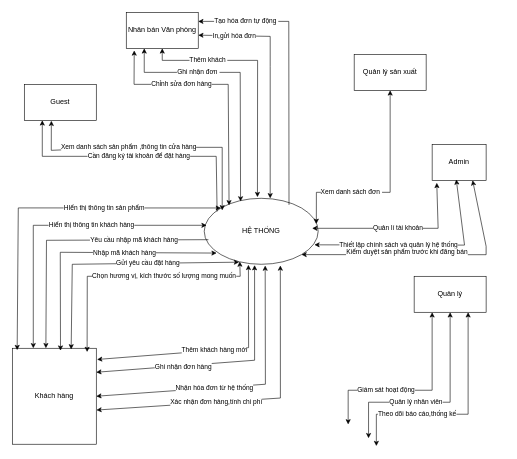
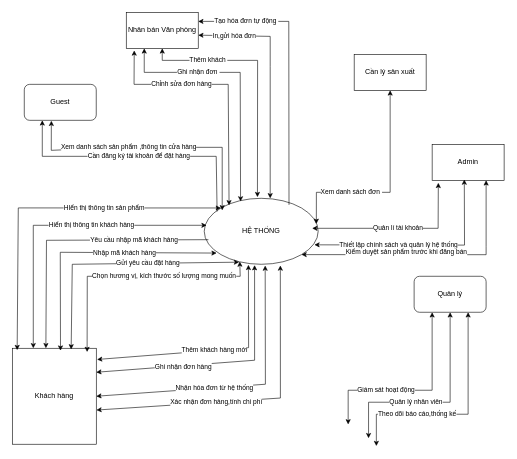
- <mxCell id="5" value="Quản lý sản xuất" style="rounded=0;whiteSpace=wrap;html=1;" vertex="1" parent="1"><mxGeometry x="590" y="90" width="120" height="60" as="geometry" /></mxCell>
+ <mxCell id="5" value="Cần lý sản xuất" style="rounded=0;whiteSpace=wrap;html=1;" vertex="1" parent="1"><mxGeometry x="590" y="90" width="120" height="60" as="geometry" /></mxCell>
- <mxCell id="30" value="Guest" style="rounded=0;whiteSpace=wrap;html=1;" vertex="1" parent="1"><mxGeometry x="40" y="140" width="120" height="60" as="geometry" /></mxCell>
+ <mxCell id="30" value="Guest" style="whiteSpace=wrap;html=1;rounded=1;" vertex="1" parent="1"><mxGeometry x="40" y="140" width="120" height="60" as="geometry" /></mxCell>
- <mxCell id="22" value="Admin" style="rounded=0;whiteSpace=wrap;html=1;" vertex="1" parent="1"><mxGeometry x="720" y="240" width="90" height="60" as="geometry" /></mxCell>
+ <mxCell id="22" value="Admin" style="rounded=0;whiteSpace=wrap;html=1;" vertex="1" parent="1"><mxGeometry x="720" y="240" width="120" height="60" as="geometry" /></mxCell>
- <mxCell id="24" value="Quản lý" style="rounded=0;whiteSpace=wrap;html=1;" vertex="1" parent="1"><mxGeometry x="690" y="460" width="120" height="60" as="geometry" /></mxCell>
+ <mxCell id="24" value="Quản lý" style="whiteSpace=wrap;html=1;rounded=1;" vertex="1" parent="1"><mxGeometry x="690" y="460" width="120" height="60" as="geometry" /></mxCell>
